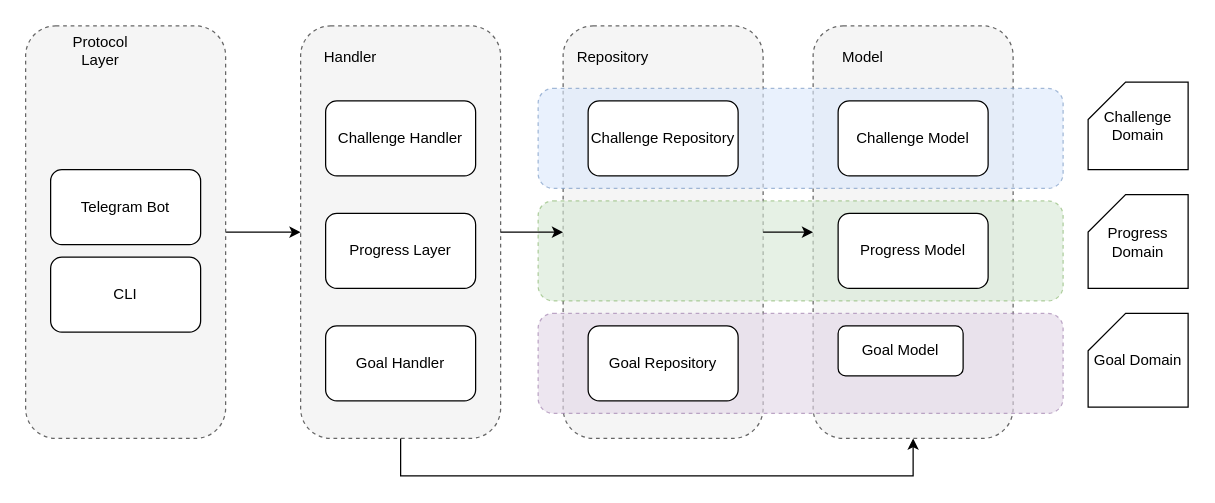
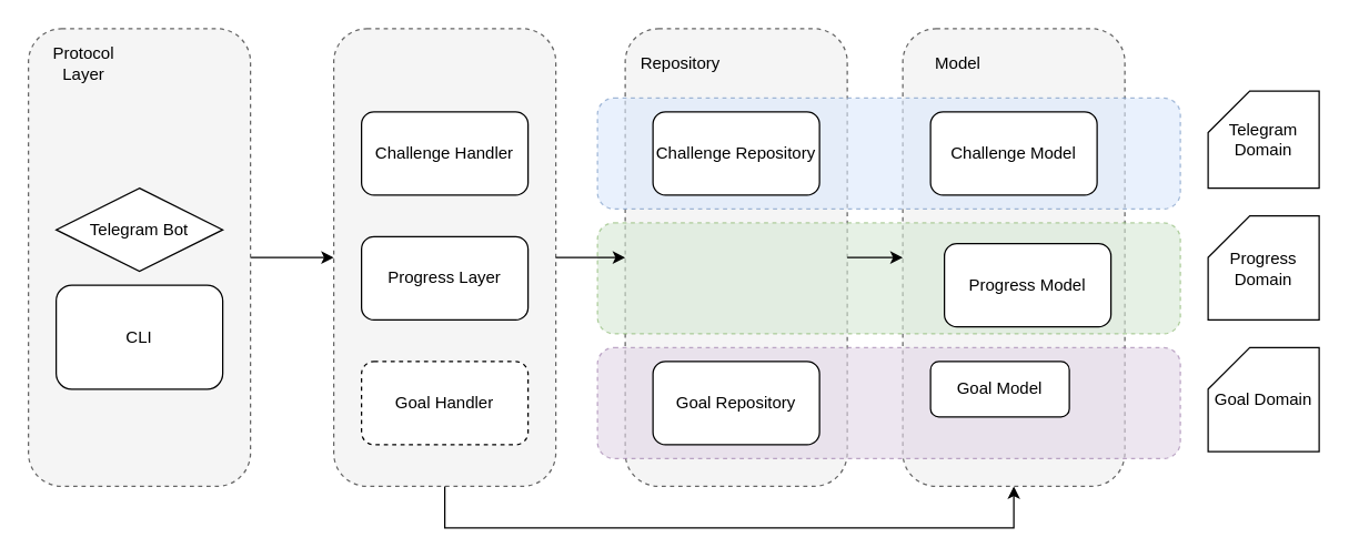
- <mxCell id="18" value="Protocol Layer" style="text;html=1;strokeColor=none;fillColor=none;align=center;verticalAlign=middle;whiteSpace=wrap;rounded=0;dashed=1;" parent="1" vertex="1"><mxGeometry x="50" y="25" width="60" height="30" as="geometry" /></mxCell>
+ <mxCell id="18" value="Protocol Layer" style="text;html=1;strokeColor=none;fillColor=none;align=center;verticalAlign=middle;whiteSpace=wrap;rounded=0;dashed=1;" parent="1" vertex="1"><mxGeometry x="30" y="30" width="60" height="30" as="geometry" /></mxCell>
- <mxCell id="19" value="Handler" style="text;html=1;strokeColor=none;fillColor=none;align=center;verticalAlign=middle;whiteSpace=wrap;rounded=0;dashed=1;" parent="1" vertex="1"><mxGeometry x="250" y="30" width="60" height="30" as="geometry" /></mxCell>
- <mxCell id="27" value="Challenge Domain" style="shape=card;whiteSpace=wrap;html=1;gradientColor=none;gradientDirection=radial;" vertex="1" parent="1"><mxGeometry x="870" y="65" width="80" height="70" as="geometry" /></mxCell>
+ <mxCell id="27" value="Telegram Domain" style="shape=card;whiteSpace=wrap;html=1;gradientColor=none;gradientDirection=radial;" vertex="1" parent="1"><mxGeometry x="870" y="65" width="80" height="70" as="geometry" /></mxCell>
- <mxCell id="16" value="Telegram Bot" style="rounded=1;whiteSpace=wrap;html=1;" parent="1" vertex="1"><mxGeometry x="40" y="135" width="120" height="60" as="geometry" /></mxCell>
+ <mxCell id="16" value="Telegram Bot" style="rhombus;whiteSpace=wrap;html=1;" parent="1" vertex="1"><mxGeometry x="40" y="135" width="120" height="60" as="geometry" /></mxCell>
- <mxCell id="25" value="Progress Model" style="whiteSpace=wrap;html=1;rounded=1;" vertex="1" parent="1"><mxGeometry x="670" y="170" width="120" height="60" as="geometry" /></mxCell>
+ <mxCell id="25" value="Progress Model" style="whiteSpace=wrap;html=1;rounded=1;" vertex="1" parent="1"><mxGeometry x="680" y="175" width="120" height="60" as="geometry" /></mxCell>
- <mxCell id="17" value="CLI" style="rounded=1;whiteSpace=wrap;html=1;" parent="1" vertex="1"><mxGeometry x="40" y="205" width="120" height="60" as="geometry" /></mxCell>
+ <mxCell id="17" value="CLI" style="rounded=1;whiteSpace=wrap;html=1;" parent="1" vertex="1"><mxGeometry x="40" y="205" width="120" height="75" as="geometry" /></mxCell>
- <mxCell id="22" value="Goal Handler" style="rounded=1;whiteSpace=wrap;html=1;" vertex="1" parent="1"><mxGeometry x="260" y="260" width="120" height="60" as="geometry" /></mxCell>
+ <mxCell id="22" value="Goal Handler" style="rounded=1;whiteSpace=wrap;html=1;dashed=1;" vertex="1" parent="1"><mxGeometry x="260" y="260" width="120" height="60" as="geometry" /></mxCell>
